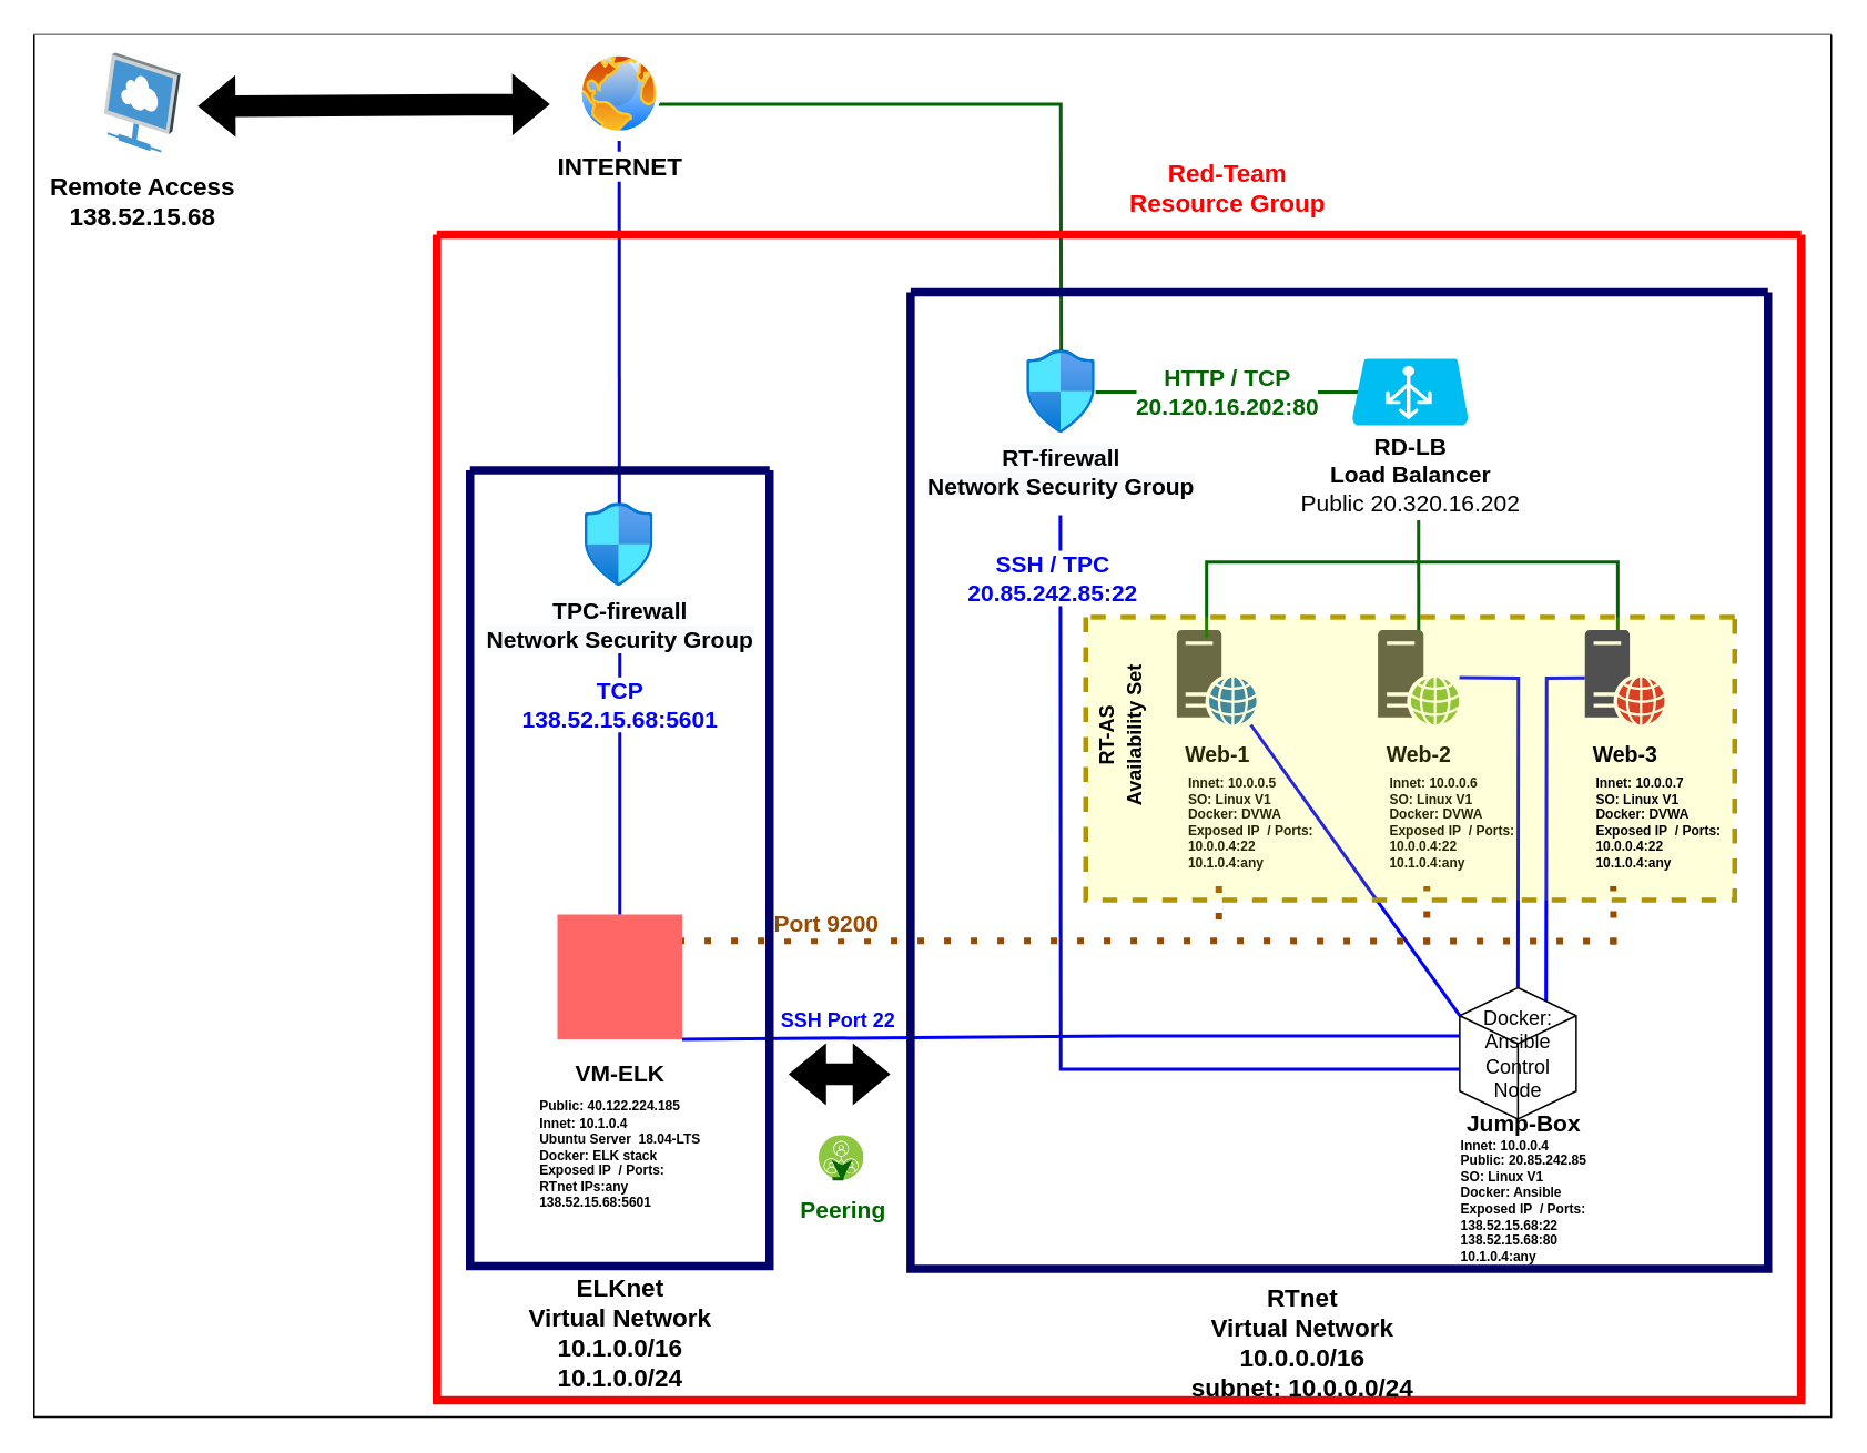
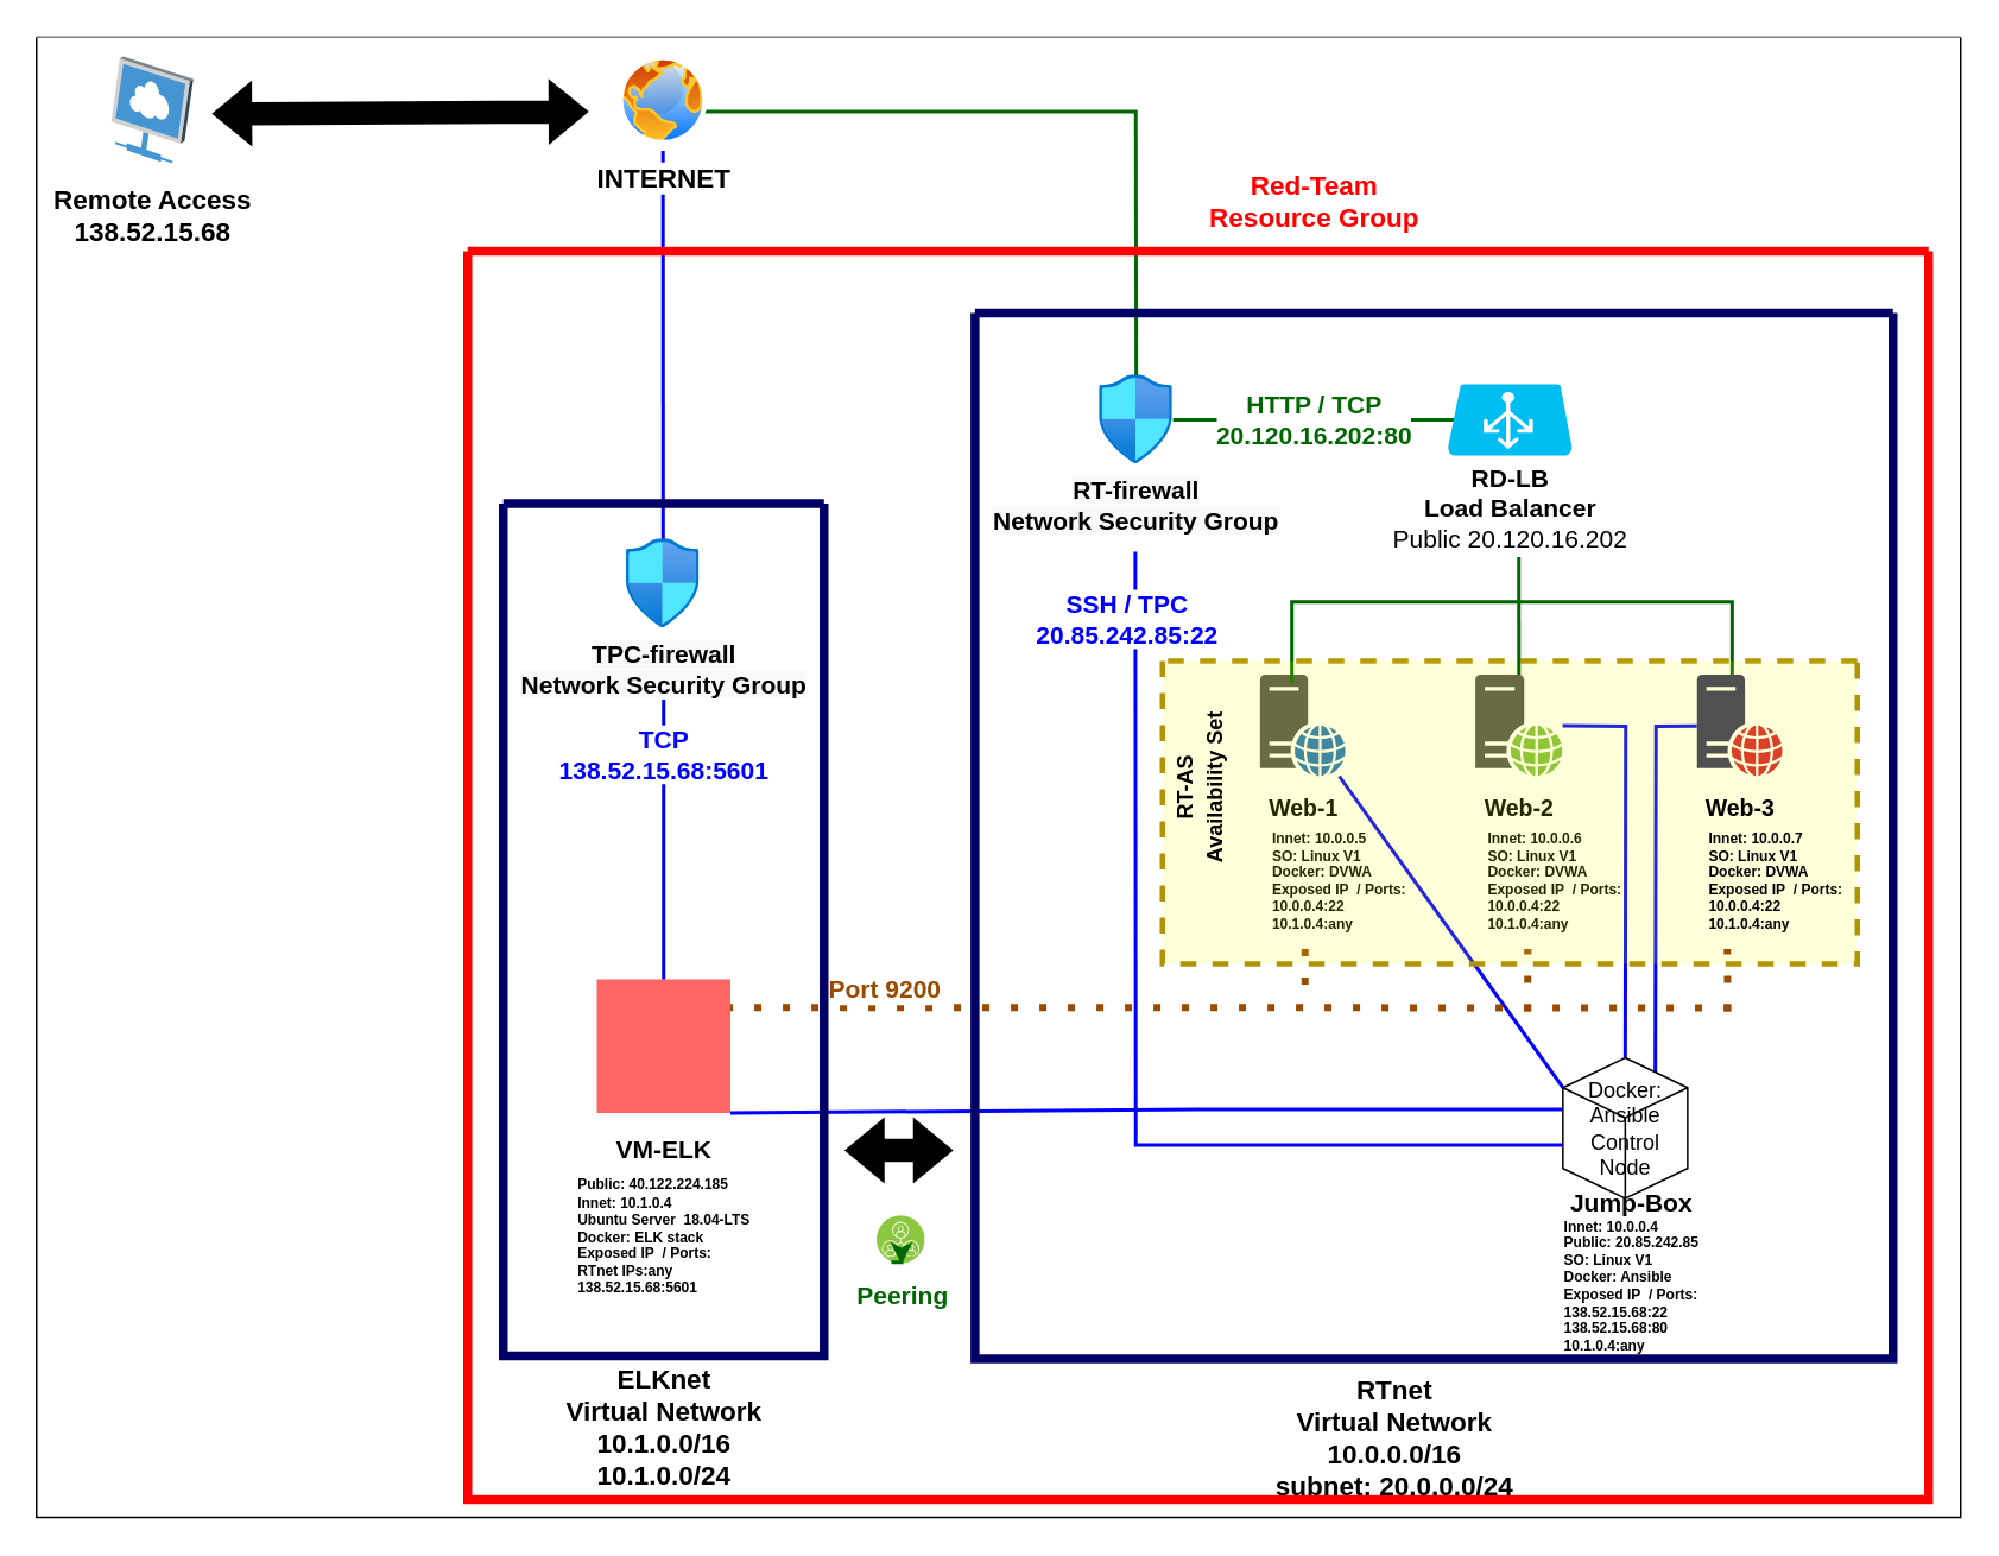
- <mxCell id="36" value="&lt;b&gt;RD-LB&lt;br&gt;Load Balancer&lt;/b&gt;&lt;br&gt;Public 20.320.16.202" style="text;html=1;resizable=0;autosize=1;align=center;verticalAlign=middle;points=[];fillColor=none;strokeColor=none;rounded=0;fontSize=14;fontColor=#000000;" parent="22" vertex="1"><mxGeometry x="510" y="114.6" width="150" height="60" as="geometry" /></mxCell>
+ <mxCell id="36" value="&lt;b&gt;RD-LB&lt;br&gt;Load Balancer&lt;/b&gt;&lt;br&gt;Public 20.120.16.202" style="text;html=1;resizable=0;autosize=1;align=center;verticalAlign=middle;points=[];fillColor=none;strokeColor=none;rounded=0;fontSize=14;fontColor=#000000;" parent="22" vertex="1"><mxGeometry x="510" y="114.6" width="150" height="60" as="geometry" /></mxCell>
- <mxCell id="45" value="&lt;b&gt;&lt;font color=&quot;#0000ff&quot;&gt;SSH Port 22&lt;/font&gt;&lt;/b&gt;" style="text;html=1;align=center;verticalAlign=middle;resizable=0;points=[];autosize=1;strokeColor=none;fillColor=none;fontSize=12;fontColor=#000000;" parent="1" vertex="1"><mxGeometry x="463" y="603" width="80" height="20" as="geometry" /></mxCell>
- <mxCell id="38" value="&lt;b style=&quot;font-size: 15px&quot;&gt;&lt;font color=&quot;#000000&quot; style=&quot;font-size: 15px&quot;&gt;RTnet&lt;br&gt;Virtual Network &lt;br&gt;10.0.0.0/16&lt;br&gt;subnet: 10.0.0.0/24&lt;br&gt;&lt;/font&gt;&lt;/b&gt;" style="text;html=1;align=center;verticalAlign=middle;resizable=0;points=[];autosize=1;strokeColor=none;fillColor=none;fontSize=14;fontColor=#0000FF;" parent="22" vertex="1"><mxGeometry x="444.74" y="630.6" width="150" height="70" as="geometry" /></mxCell>
+ <mxCell id="38" value="&lt;b style=&quot;font-size: 15px&quot;&gt;&lt;font color=&quot;#000000&quot; style=&quot;font-size: 15px&quot;&gt;RTnet&lt;br&gt;Virtual Network &lt;br&gt;10.0.0.0/16&lt;br&gt;subnet: 20.0.0.0/24&lt;br&gt;&lt;/font&gt;&lt;/b&gt;" style="text;html=1;align=center;verticalAlign=middle;resizable=0;points=[];autosize=1;strokeColor=none;fillColor=none;fontSize=14;fontColor=#0000FF;" parent="22" vertex="1"><mxGeometry x="444.74" y="630.6" width="150" height="70" as="geometry" /></mxCell>
